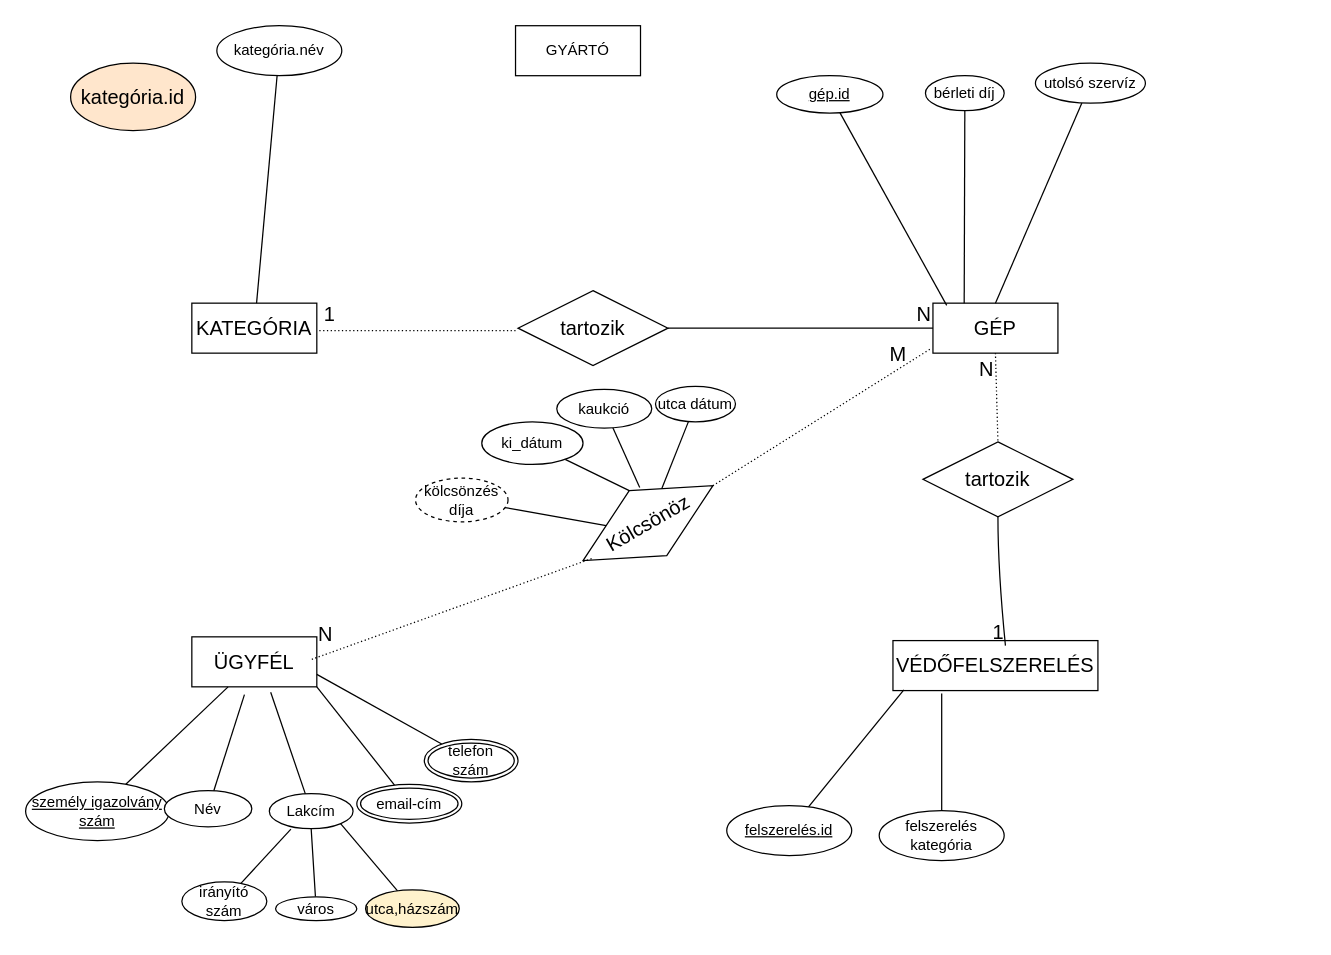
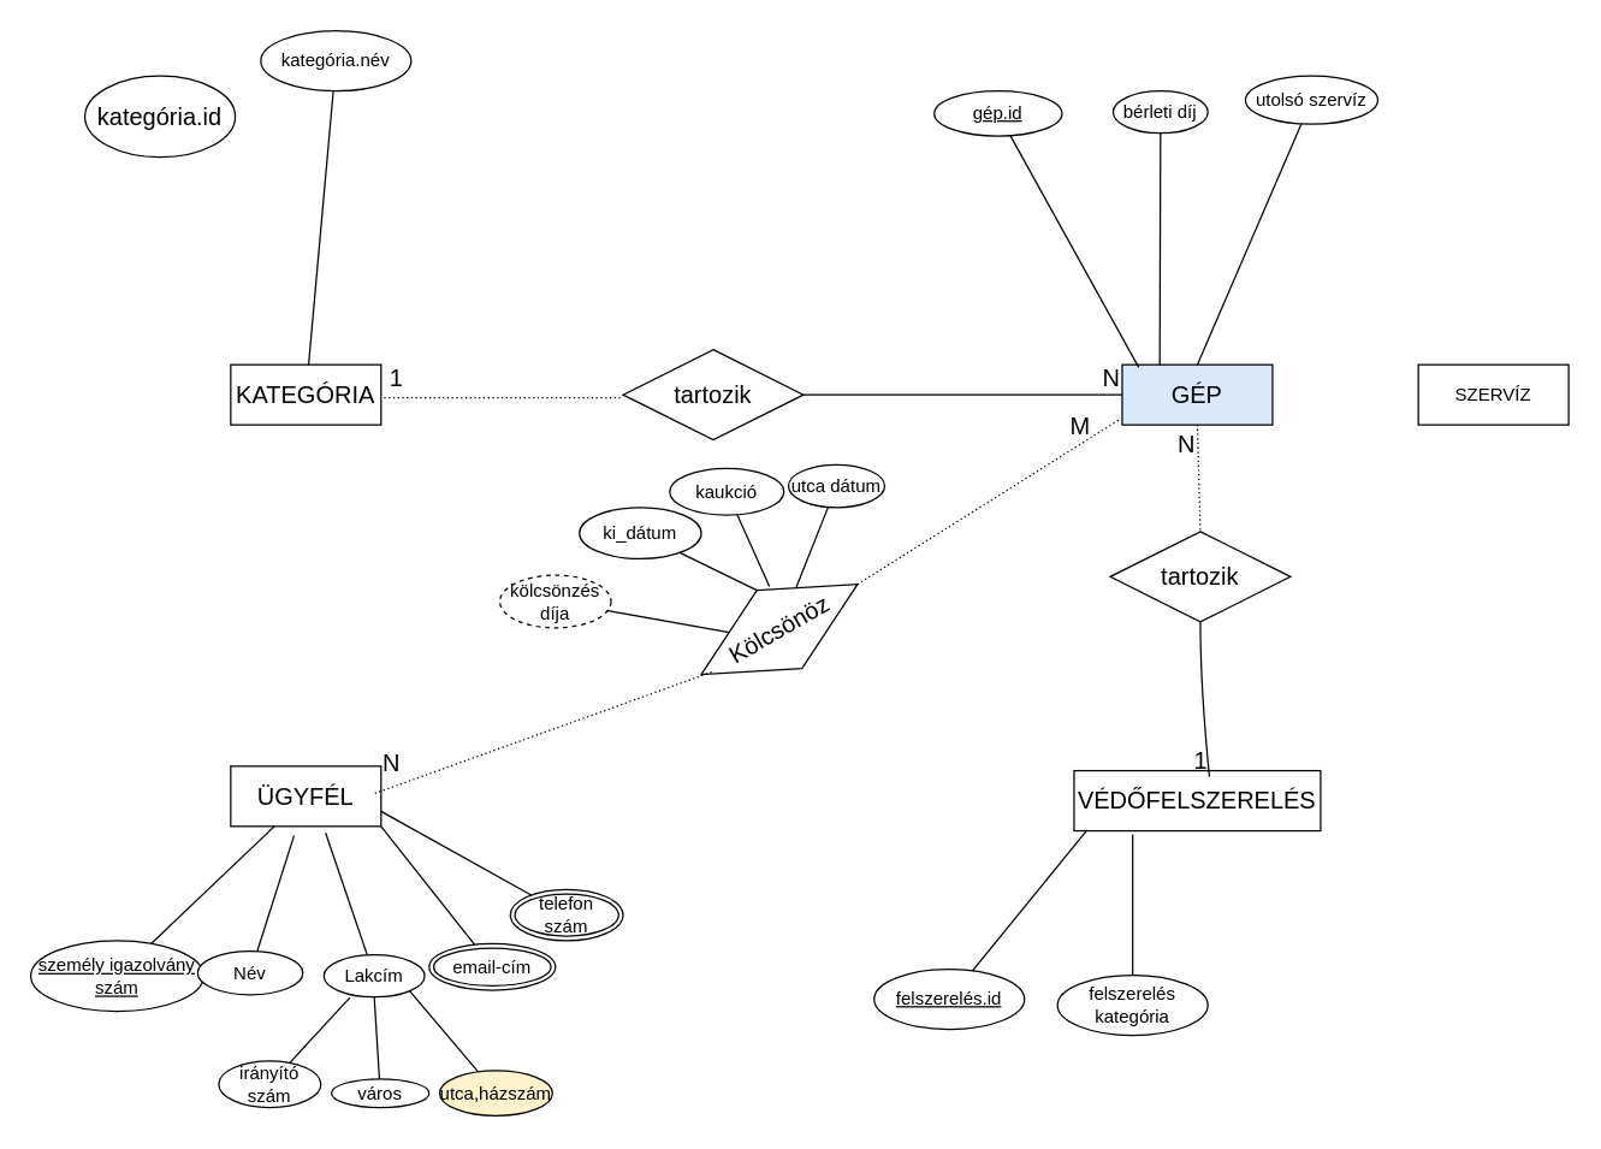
- <mxCell id="53" value="GYÁRTÓ" style="whiteSpace=wrap;html=1;align=center;fontFamily=Helvetica;fontSize=12;fontColor=default;" vertex="1" parent="1"><mxGeometry x="412" y="20" width="100" height="40" as="geometry" /></mxCell>
- <mxCell id="21" value="kategória.id" style="ellipse;whiteSpace=wrap;html=1;align=center;fontSize=16;fillColor=#ffe6cc;" vertex="1" parent="1"><mxGeometry x="56" y="50" width="100" height="54" as="geometry" /></mxCell>
+ <mxCell id="21" value="kategória.id" style="ellipse;whiteSpace=wrap;html=1;align=center;fontSize=16;" vertex="1" parent="1"><mxGeometry x="56" y="50" width="100" height="54" as="geometry" /></mxCell>
- <mxCell id="2" value="GÉP" style="whiteSpace=wrap;html=1;align=center;fontSize=16;" vertex="1" parent="1"><mxGeometry x="746" y="242" width="100" height="40" as="geometry" /></mxCell>
+ <mxCell id="2" value="GÉP" style="whiteSpace=wrap;html=1;align=center;fontSize=16;fillColor=#dae8fc;" vertex="1" parent="1"><mxGeometry x="746" y="242" width="100" height="40" as="geometry" /></mxCell>
+ <mxCell id="52" value="SZERVÍZ" style="whiteSpace=wrap;html=1;align=center;fontFamily=Helvetica;fontSize=12;fontColor=default;" vertex="1" parent="1"><mxGeometry x="943" y="242" width="100" height="40" as="geometry" /></mxCell>
